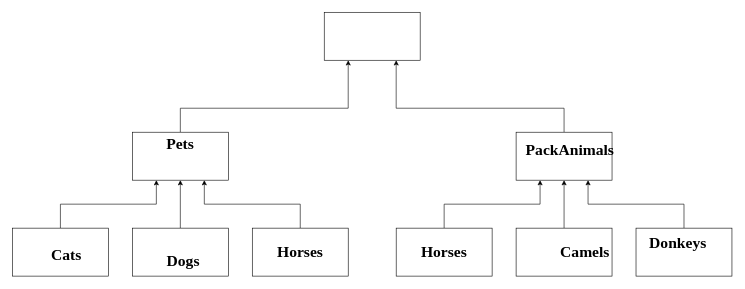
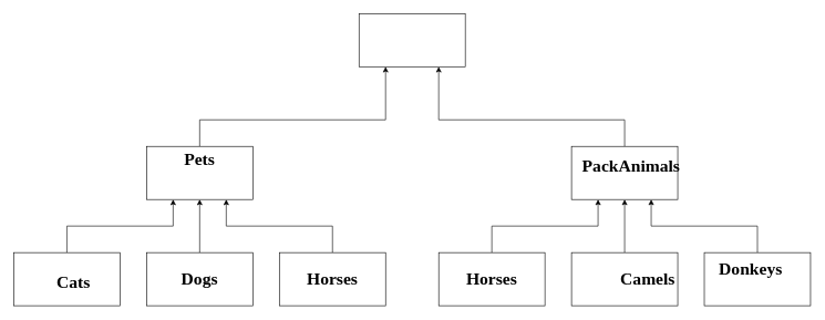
- <mxCell id="20" value="Dogs" style="text;html=1;align=center;verticalAlign=middle;whiteSpace=wrap;rounded=0;fontStyle=1;fontFamily=Times New Roman;fontSize=26;" vertex="1" parent="1"><mxGeometry x="275" y="420" width="60" height="30" as="geometry" /></mxCell>
+ <mxCell id="20" value="Dogs" style="text;html=1;align=center;verticalAlign=middle;whiteSpace=wrap;rounded=0;fontStyle=1;fontFamily=Times New Roman;fontSize=26;" vertex="1" parent="1"><mxGeometry x="270" y="405" width="60" height="30" as="geometry" /></mxCell>
